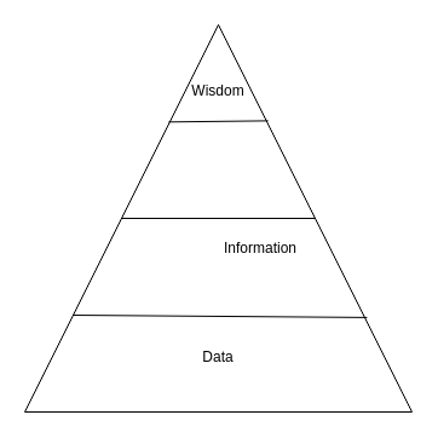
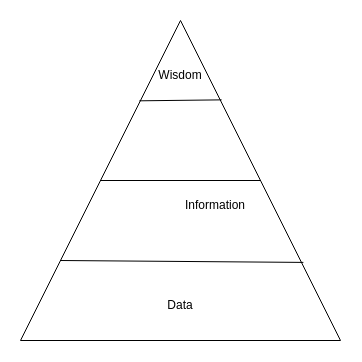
- <mxCell id="8" value="Data" style="text;html=1;strokeColor=none;fillColor=none;align=center;verticalAlign=middle;whiteSpace=wrap;rounded=0;" vertex="1" parent="1"><mxGeometry x="150" y="280" width="60" height="30" as="geometry" /></mxCell>
+ <mxCell id="8" value="Data" style="text;html=1;strokeColor=none;fillColor=none;align=center;verticalAlign=middle;whiteSpace=wrap;rounded=0;" vertex="1" parent="1"><mxGeometry x="150" y="290" width="60" height="30" as="geometry" /></mxCell>
